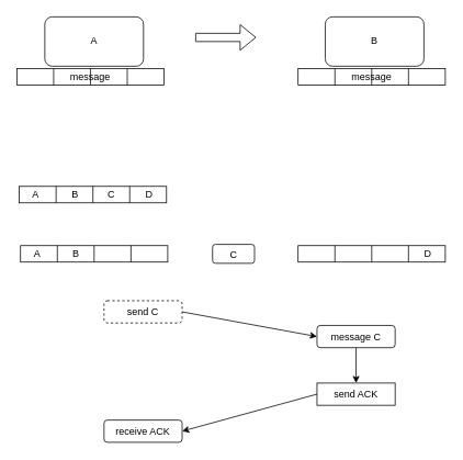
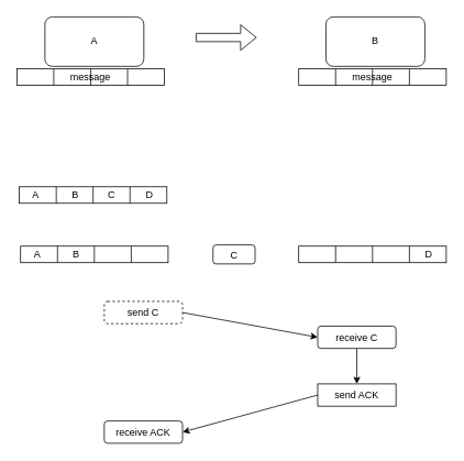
- <mxCell id="36" value="message C" style="rounded=1;whiteSpace=wrap;html=1;" vertex="1" parent="1"><mxGeometry x="385" y="395" width="95" height="27" as="geometry" /></mxCell>
+ <mxCell id="36" value="receive C" style="rounded=1;whiteSpace=wrap;html=1;" vertex="1" parent="1"><mxGeometry x="385" y="395" width="95" height="27" as="geometry" /></mxCell>
